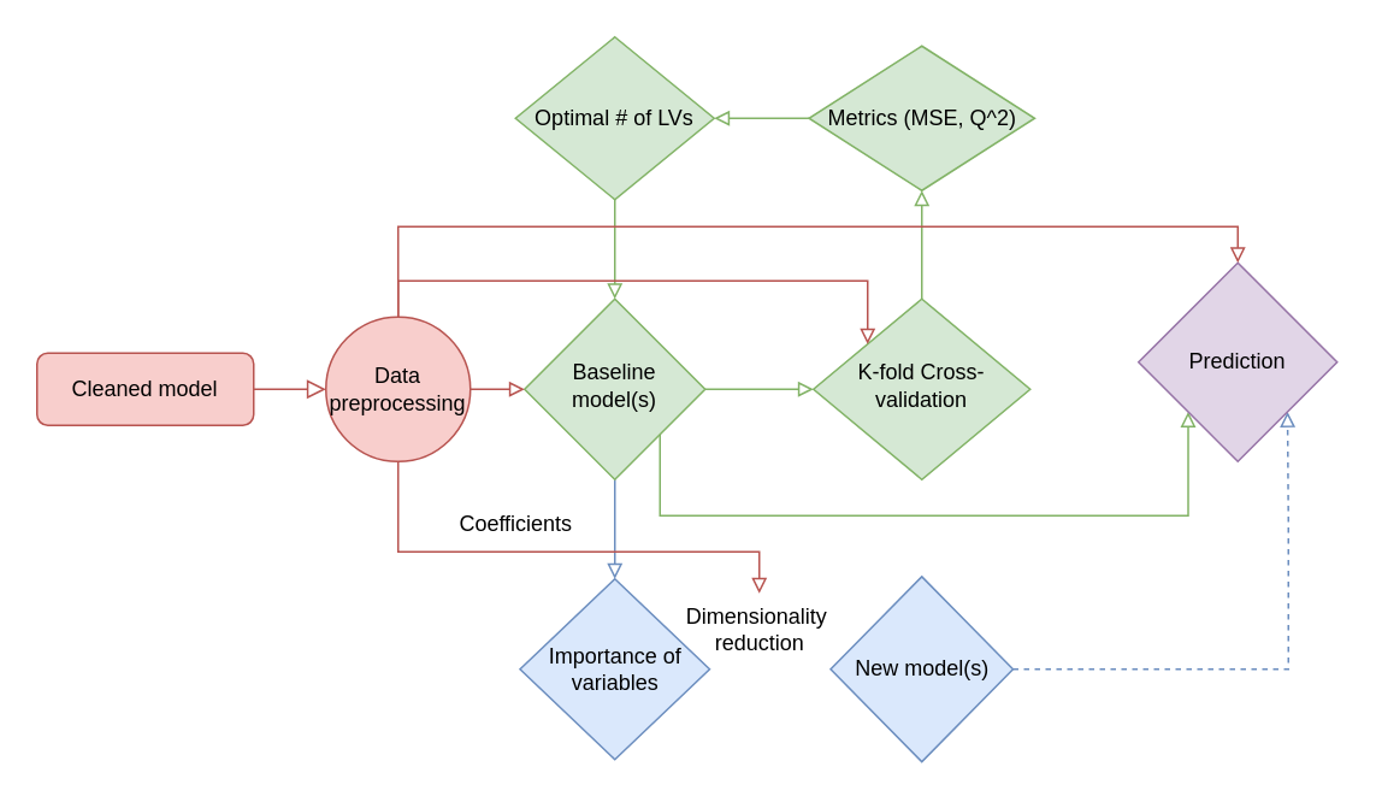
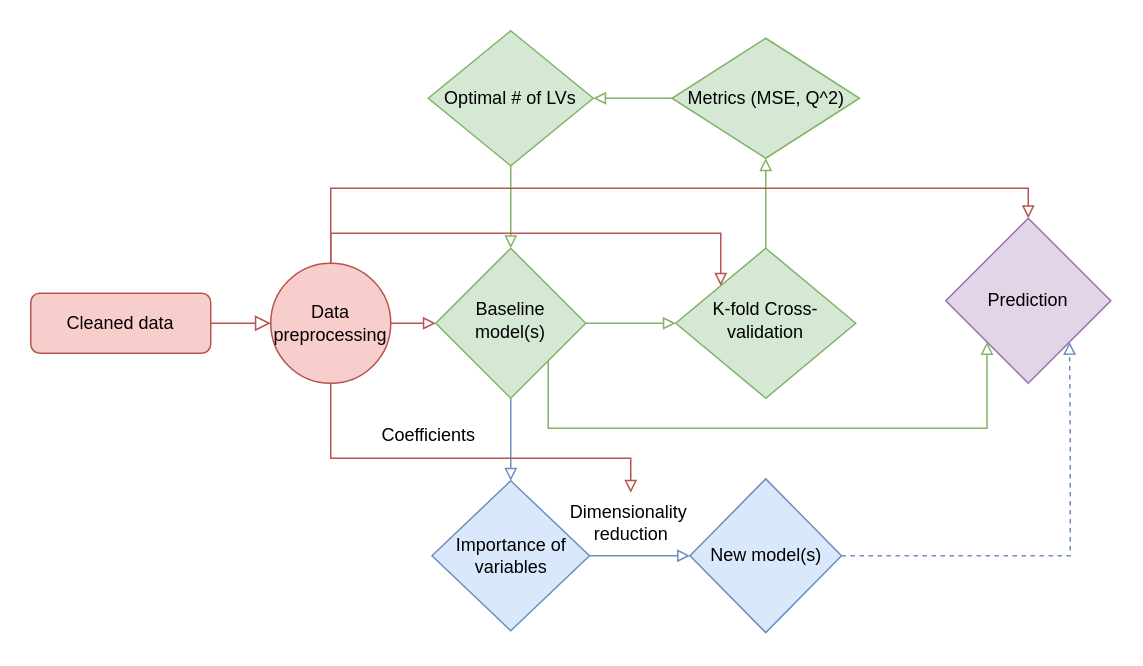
- <mxCell id="3" value="Cleaned model" style="rounded=1;whiteSpace=wrap;html=1;fontSize=12;glass=0;strokeWidth=1;shadow=0;fillColor=#f8cecc;strokeColor=#b85450;" vertex="1" parent="1"><mxGeometry x="20" y="195" width="120" height="40" as="geometry" /></mxCell>
+ <mxCell id="3" value="Cleaned data" style="rounded=1;whiteSpace=wrap;html=1;fontSize=12;glass=0;strokeWidth=1;shadow=0;fillColor=#f8cecc;strokeColor=#b85450;" vertex="1" parent="1"><mxGeometry x="20" y="195" width="120" height="40" as="geometry" /></mxCell>
+ <mxCell id="14" style="edgeStyle=orthogonalEdgeStyle;rounded=0;orthogonalLoop=1;jettySize=auto;html=1;exitX=1;exitY=0.5;exitDx=0;exitDy=0;entryX=0;entryY=0.5;entryDx=0;entryDy=0;fillColor=#dae8fc;strokeColor=#6c8ebf;endArrow=block;endFill=0;" edge="1" parent="1" source="15" target="18"><mxGeometry relative="1" as="geometry"><mxPoint x="450" y="370" as="targetPoint" /></mxGeometry></mxCell>
